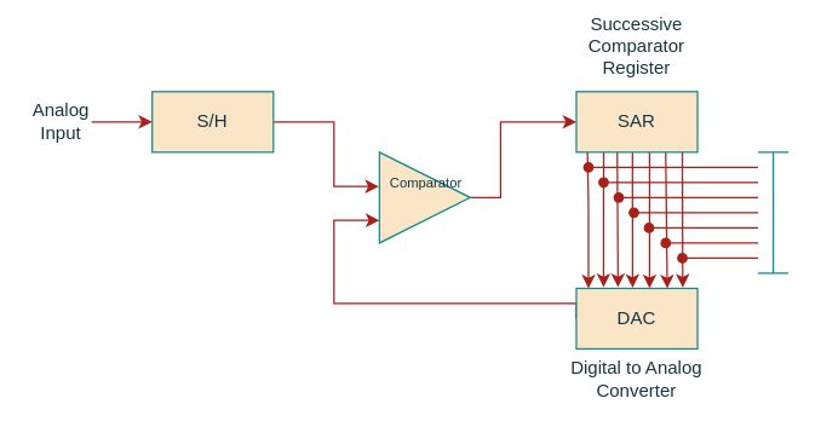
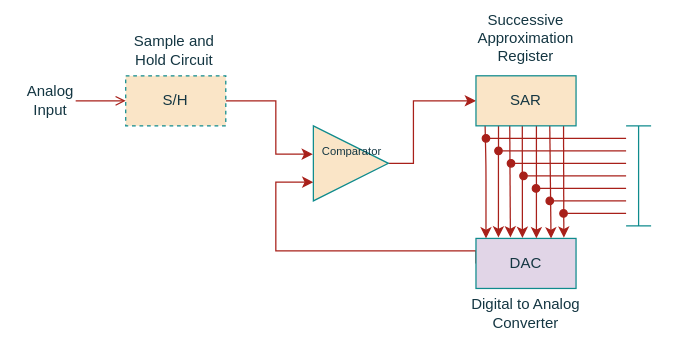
- <mxCell id="17" value="Successive Comparator Register" style="text;html=1;strokeColor=none;fillColor=none;align=center;verticalAlign=middle;whiteSpace=wrap;rounded=0;fontColor=#143642;" parent="1" vertex="1"><mxGeometry x="375" y="20" width="90" height="20" as="geometry" /></mxCell>
+ <mxCell id="17" value="Successive Approximation Register" style="text;html=1;strokeColor=none;fillColor=none;align=center;verticalAlign=middle;whiteSpace=wrap;rounded=0;fontColor=#143642;" parent="1" vertex="1"><mxGeometry x="375" y="20" width="90" height="20" as="geometry" /></mxCell>
+ <mxCell id="16" value="Sample and Hold Circuit" style="text;html=1;strokeColor=none;fillColor=none;align=center;verticalAlign=middle;whiteSpace=wrap;rounded=0;fontColor=#143642;" parent="1" vertex="1"><mxGeometry x="94" y="30" width="90" height="20" as="geometry" /></mxCell>
- <mxCell id="27" style="edgeStyle=orthogonalEdgeStyle;rounded=0;orthogonalLoop=1;jettySize=auto;html=1;exitX=1;exitY=0.5;exitDx=0;exitDy=0;entryX=0;entryY=0.5;entryDx=0;entryDy=0;startArrow=none;startFill=0;labelBackgroundColor=#DAD2D8;strokeColor=#A8201A;fontColor=#143642;" parent="1" source="28" target="15" edge="1"><mxGeometry relative="1" as="geometry" /></mxCell>
+ <mxCell id="27" style="edgeStyle=orthogonalEdgeStyle;rounded=0;orthogonalLoop=1;jettySize=auto;html=1;exitX=1;exitY=0.5;exitDx=0;exitDy=0;entryX=0;entryY=0.5;entryDx=0;entryDy=0;startArrow=none;startFill=0;labelBackgroundColor=#DAD2D8;strokeColor=#A8201A;fontColor=#143642;endArrow=open;" parent="1" source="28" target="15" edge="1"><mxGeometry relative="1" as="geometry" /></mxCell>
- <mxCell id="15" value="S/H" style="rounded=0;whiteSpace=wrap;html=1;fillColor=#FAE5C7;strokeColor=#0F8B8D;fontColor=#143642;" parent="1" vertex="1"><mxGeometry x="100" y="60" width="80" height="40" as="geometry" /></mxCell>
+ <mxCell id="15" value="S/H" style="rounded=0;whiteSpace=wrap;html=1;fillColor=#FAE5C7;strokeColor=#0F8B8D;fontColor=#143642;dashed=1;" parent="1" vertex="1"><mxGeometry x="100" y="60" width="80" height="40" as="geometry" /></mxCell>
- <mxCell id="5" value="DAC" style="rounded=0;whiteSpace=wrap;html=1;fillColor=#FAE5C7;strokeColor=#0F8B8D;fontColor=#143642;" parent="1" vertex="1"><mxGeometry x="380" y="190" width="80" height="40" as="geometry" /></mxCell>
+ <mxCell id="5" value="DAC" style="rounded=0;whiteSpace=wrap;html=1;fillColor=#e1d5e7;strokeColor=#0F8B8D;fontColor=#143642;" parent="1" vertex="1"><mxGeometry x="380" y="190" width="80" height="40" as="geometry" /></mxCell>
